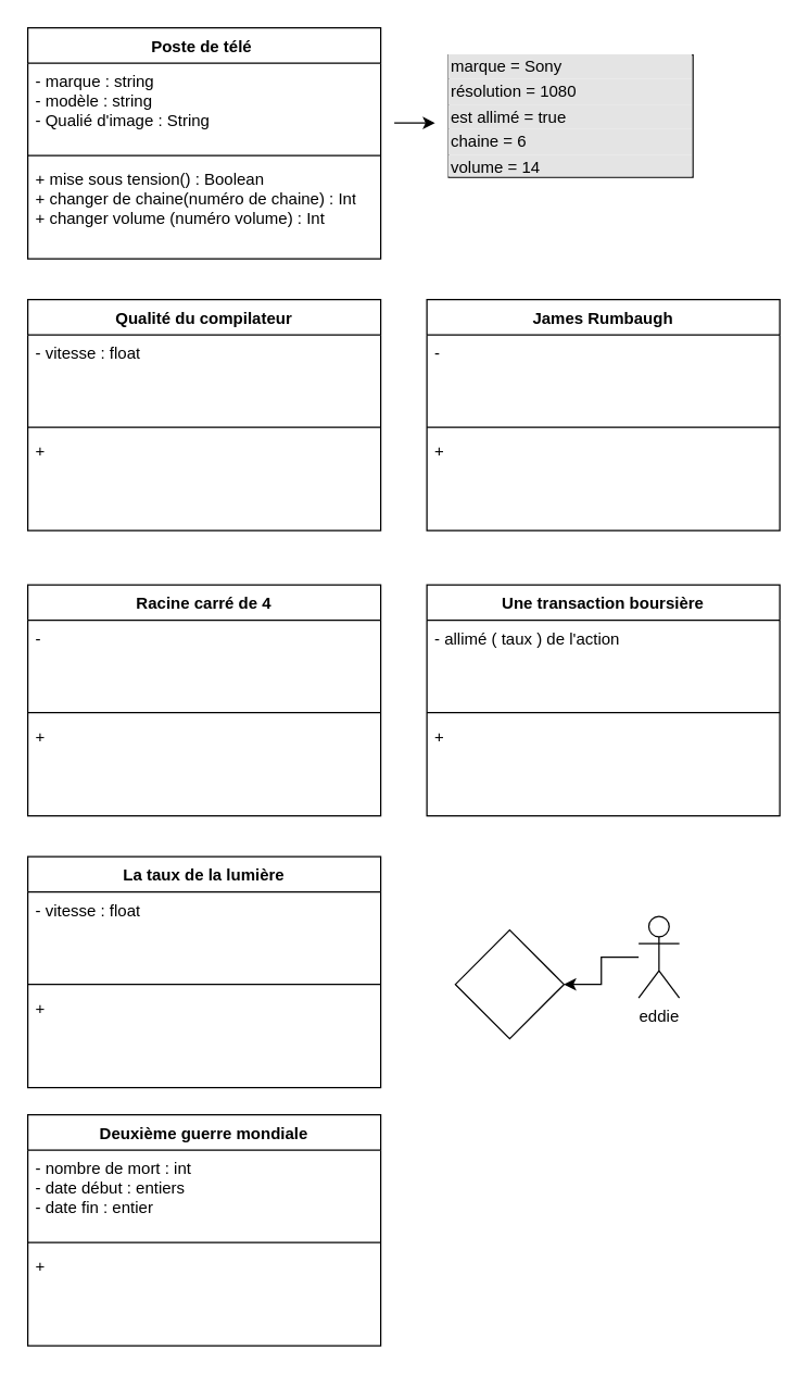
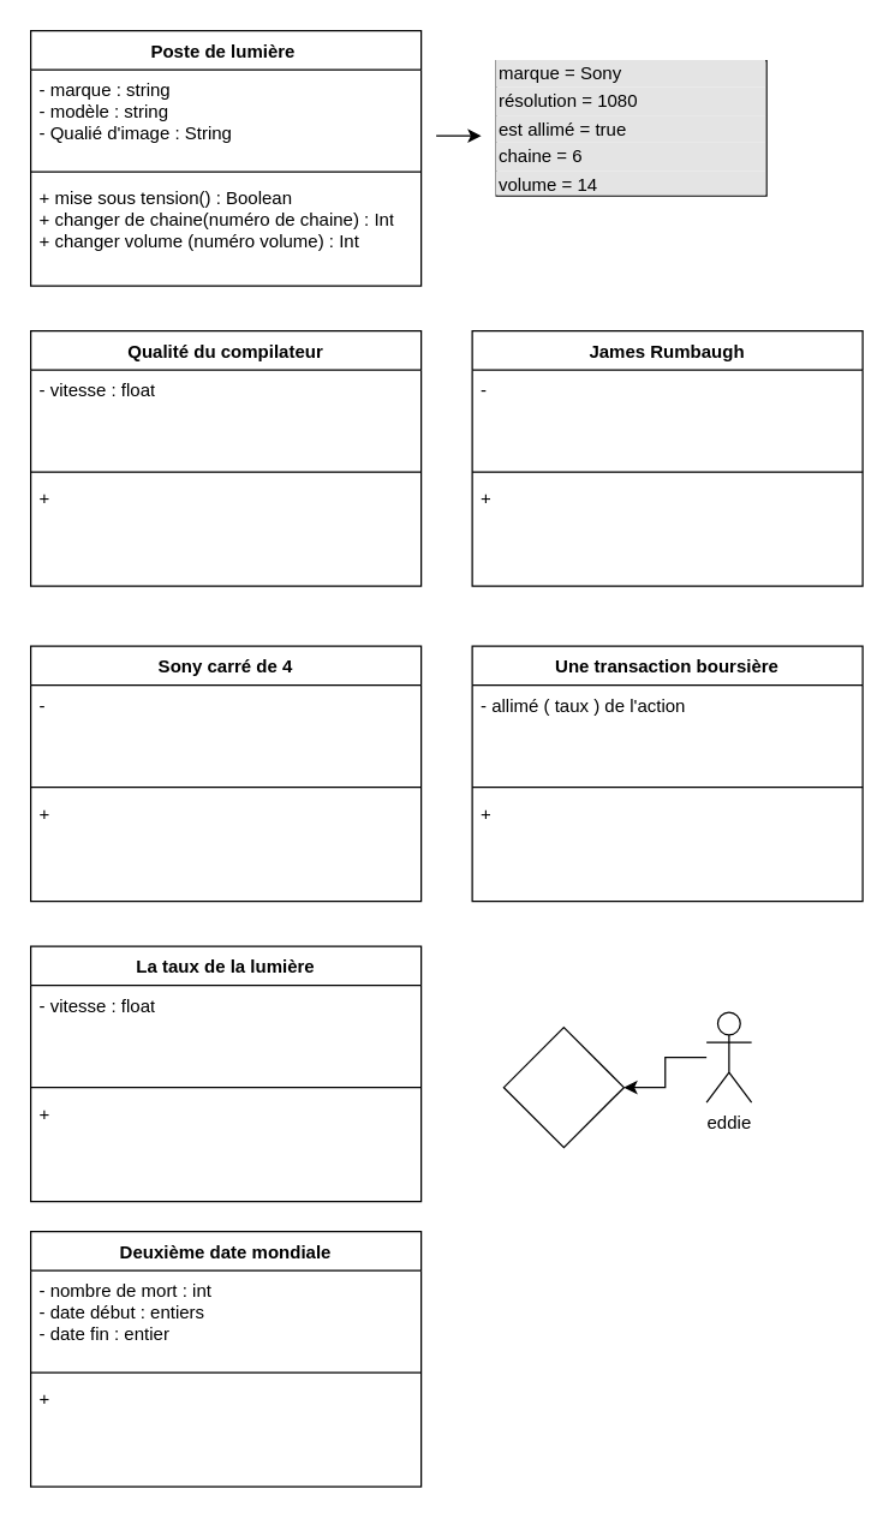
- <mxCell id="2" value="Poste de télé&amp;nbsp;" style="swimlane;fontStyle=1;align=center;verticalAlign=top;childLayout=stackLayout;horizontal=1;startSize=26;horizontalStack=0;resizeParent=1;resizeParentMax=0;resizeLast=0;collapsible=1;marginBottom=0;whiteSpace=wrap;html=1;" parent="1" vertex="1"><mxGeometry x="20" y="20" width="260" height="170" as="geometry" /></mxCell>
+ <mxCell id="2" value="Poste de lumière&amp;nbsp;" style="swimlane;fontStyle=1;align=center;verticalAlign=top;childLayout=stackLayout;horizontal=1;startSize=26;horizontalStack=0;resizeParent=1;resizeParentMax=0;resizeLast=0;collapsible=1;marginBottom=0;whiteSpace=wrap;html=1;" parent="1" vertex="1"><mxGeometry x="20" y="20" width="260" height="170" as="geometry" /></mxCell>
- <mxCell id="14" value="Racine carré de 4" style="swimlane;fontStyle=1;align=center;verticalAlign=top;childLayout=stackLayout;horizontal=1;startSize=26;horizontalStack=0;resizeParent=1;resizeParentMax=0;resizeLast=0;collapsible=1;marginBottom=0;whiteSpace=wrap;html=1;" vertex="1" parent="1"><mxGeometry x="20" y="430" width="260" height="170" as="geometry" /></mxCell>
+ <mxCell id="14" value="Sony carré de 4" style="swimlane;fontStyle=1;align=center;verticalAlign=top;childLayout=stackLayout;horizontal=1;startSize=26;horizontalStack=0;resizeParent=1;resizeParentMax=0;resizeLast=0;collapsible=1;marginBottom=0;whiteSpace=wrap;html=1;" vertex="1" parent="1"><mxGeometry x="20" y="430" width="260" height="170" as="geometry" /></mxCell>
- <mxCell id="29" value="Deuxième guerre mondiale" style="swimlane;fontStyle=1;align=center;verticalAlign=top;childLayout=stackLayout;horizontal=1;startSize=26;horizontalStack=0;resizeParent=1;resizeParentMax=0;resizeLast=0;collapsible=1;marginBottom=0;whiteSpace=wrap;html=1;" vertex="1" parent="1"><mxGeometry x="20" y="820" width="260" height="170" as="geometry" /></mxCell>
+ <mxCell id="29" value="Deuxième date mondiale" style="swimlane;fontStyle=1;align=center;verticalAlign=top;childLayout=stackLayout;horizontal=1;startSize=26;horizontalStack=0;resizeParent=1;resizeParentMax=0;resizeLast=0;collapsible=1;marginBottom=0;whiteSpace=wrap;html=1;" vertex="1" parent="1"><mxGeometry x="20" y="820" width="260" height="170" as="geometry" /></mxCell>
